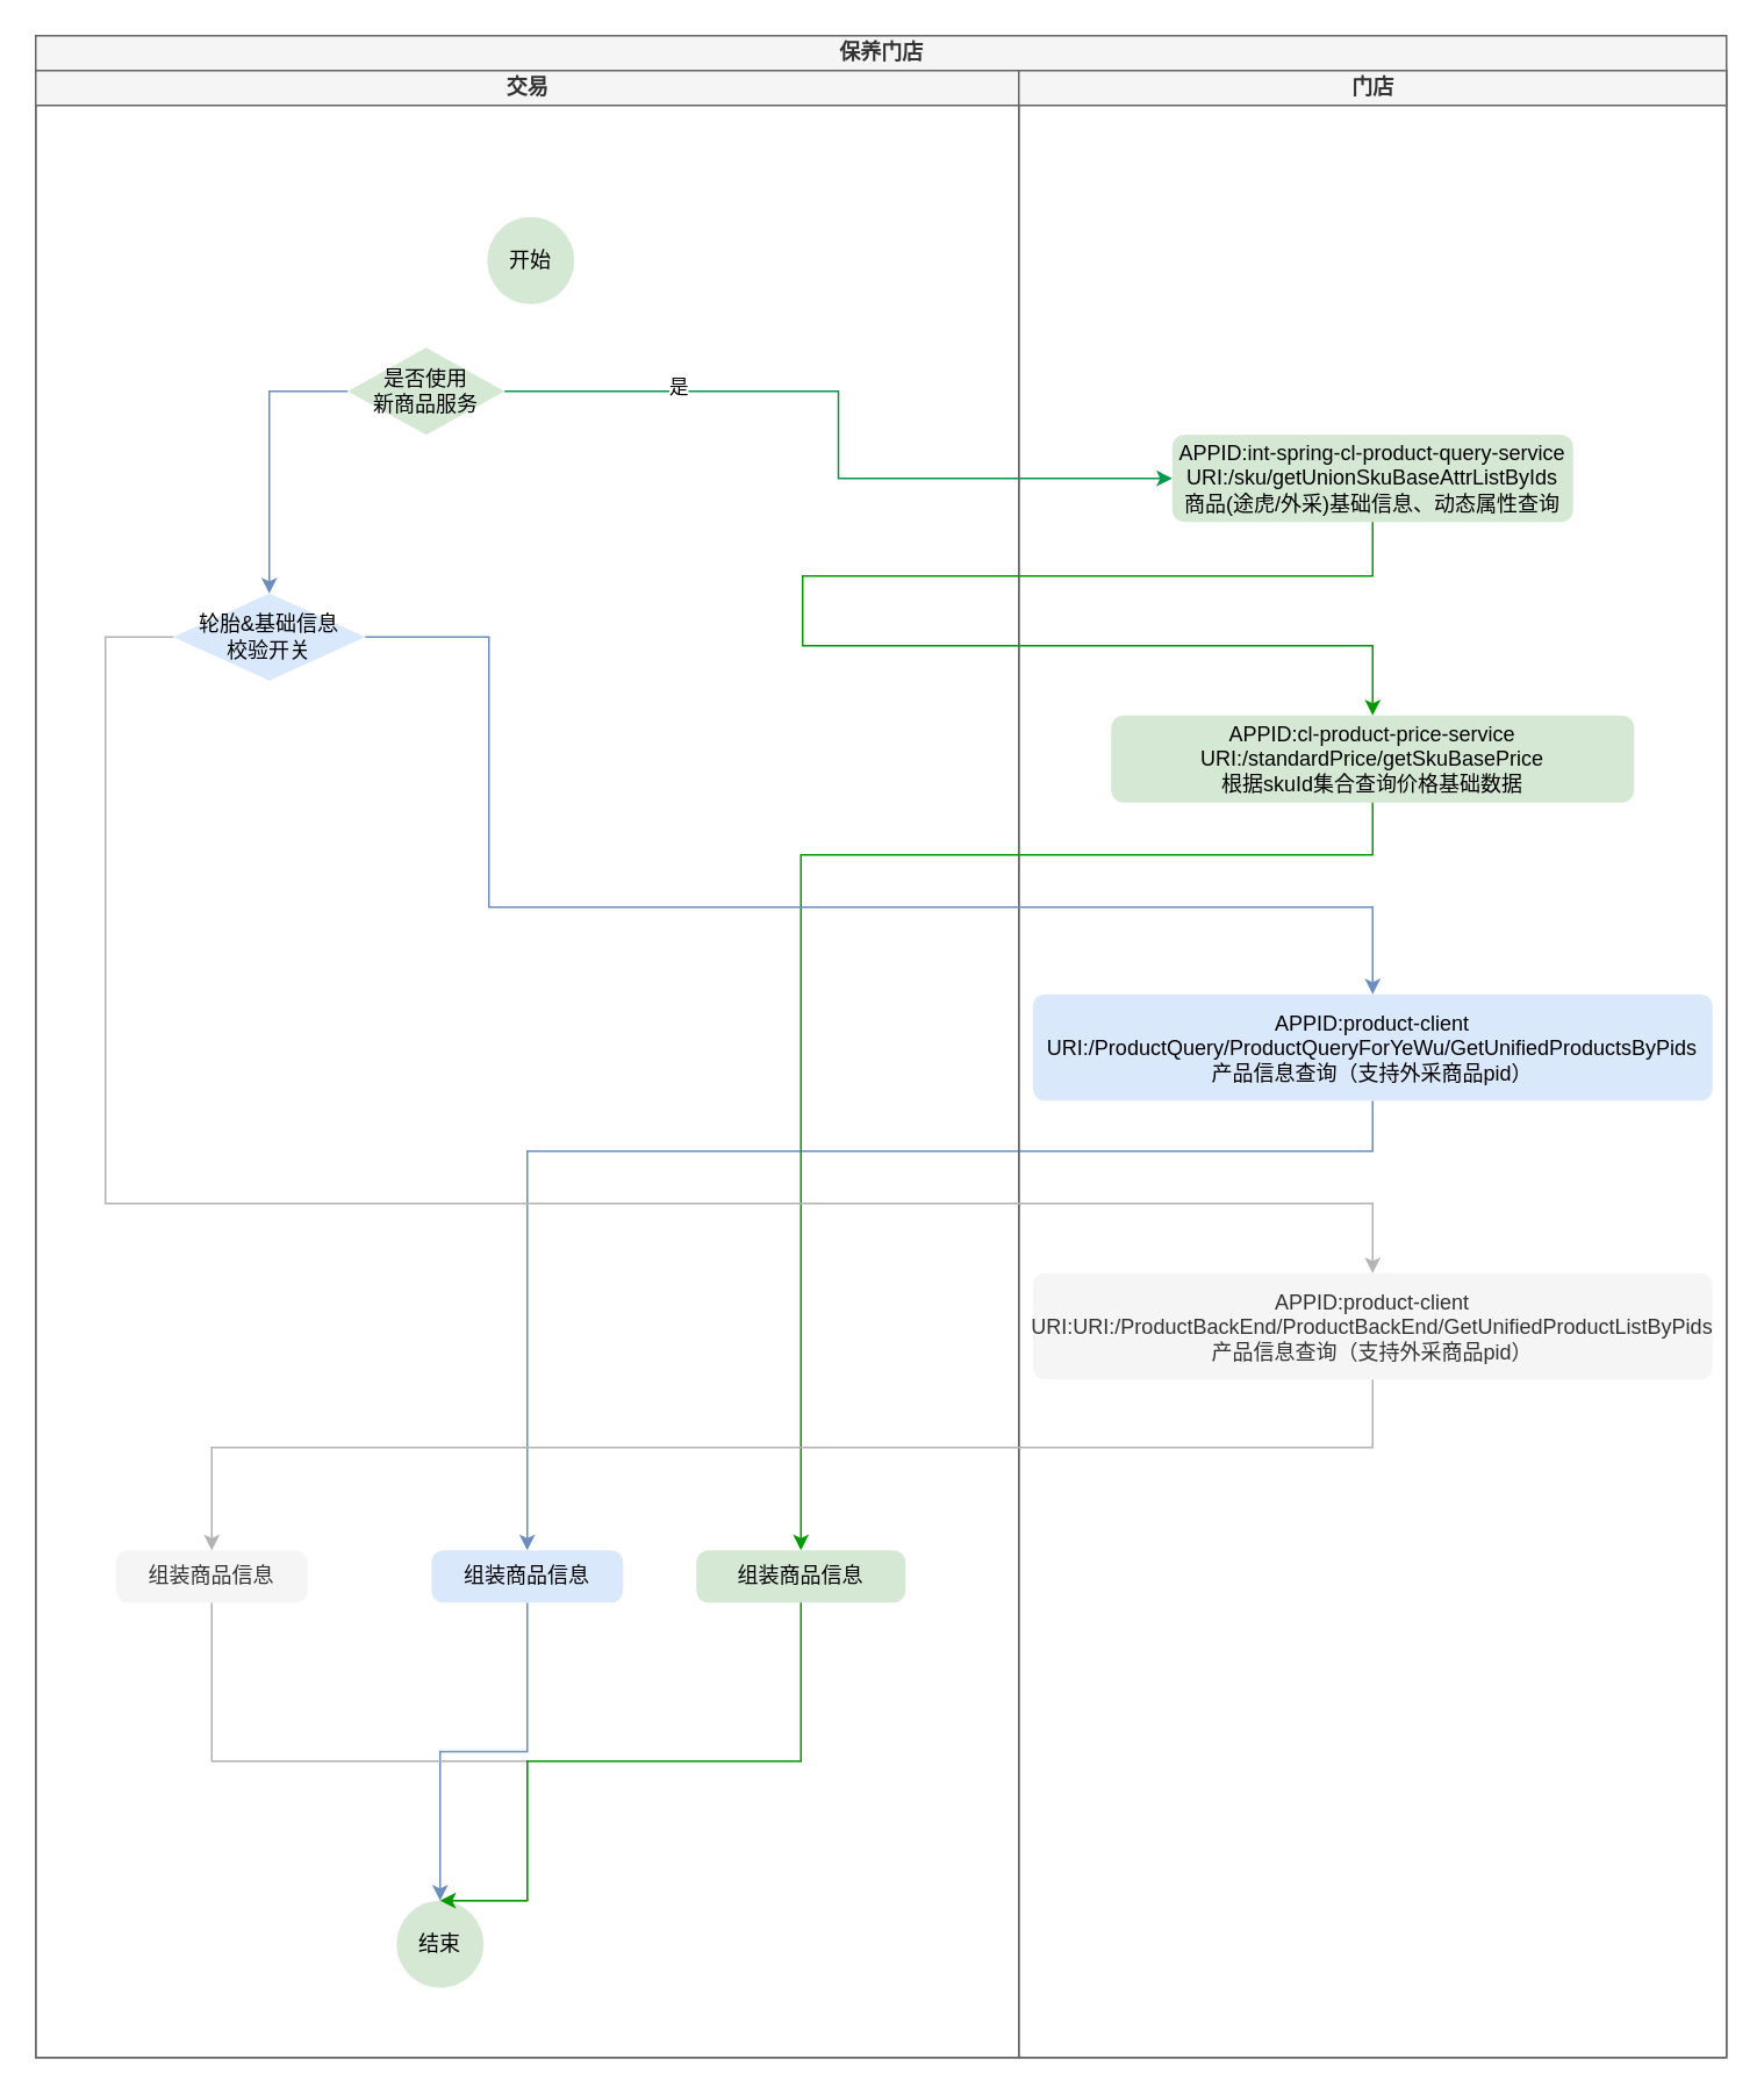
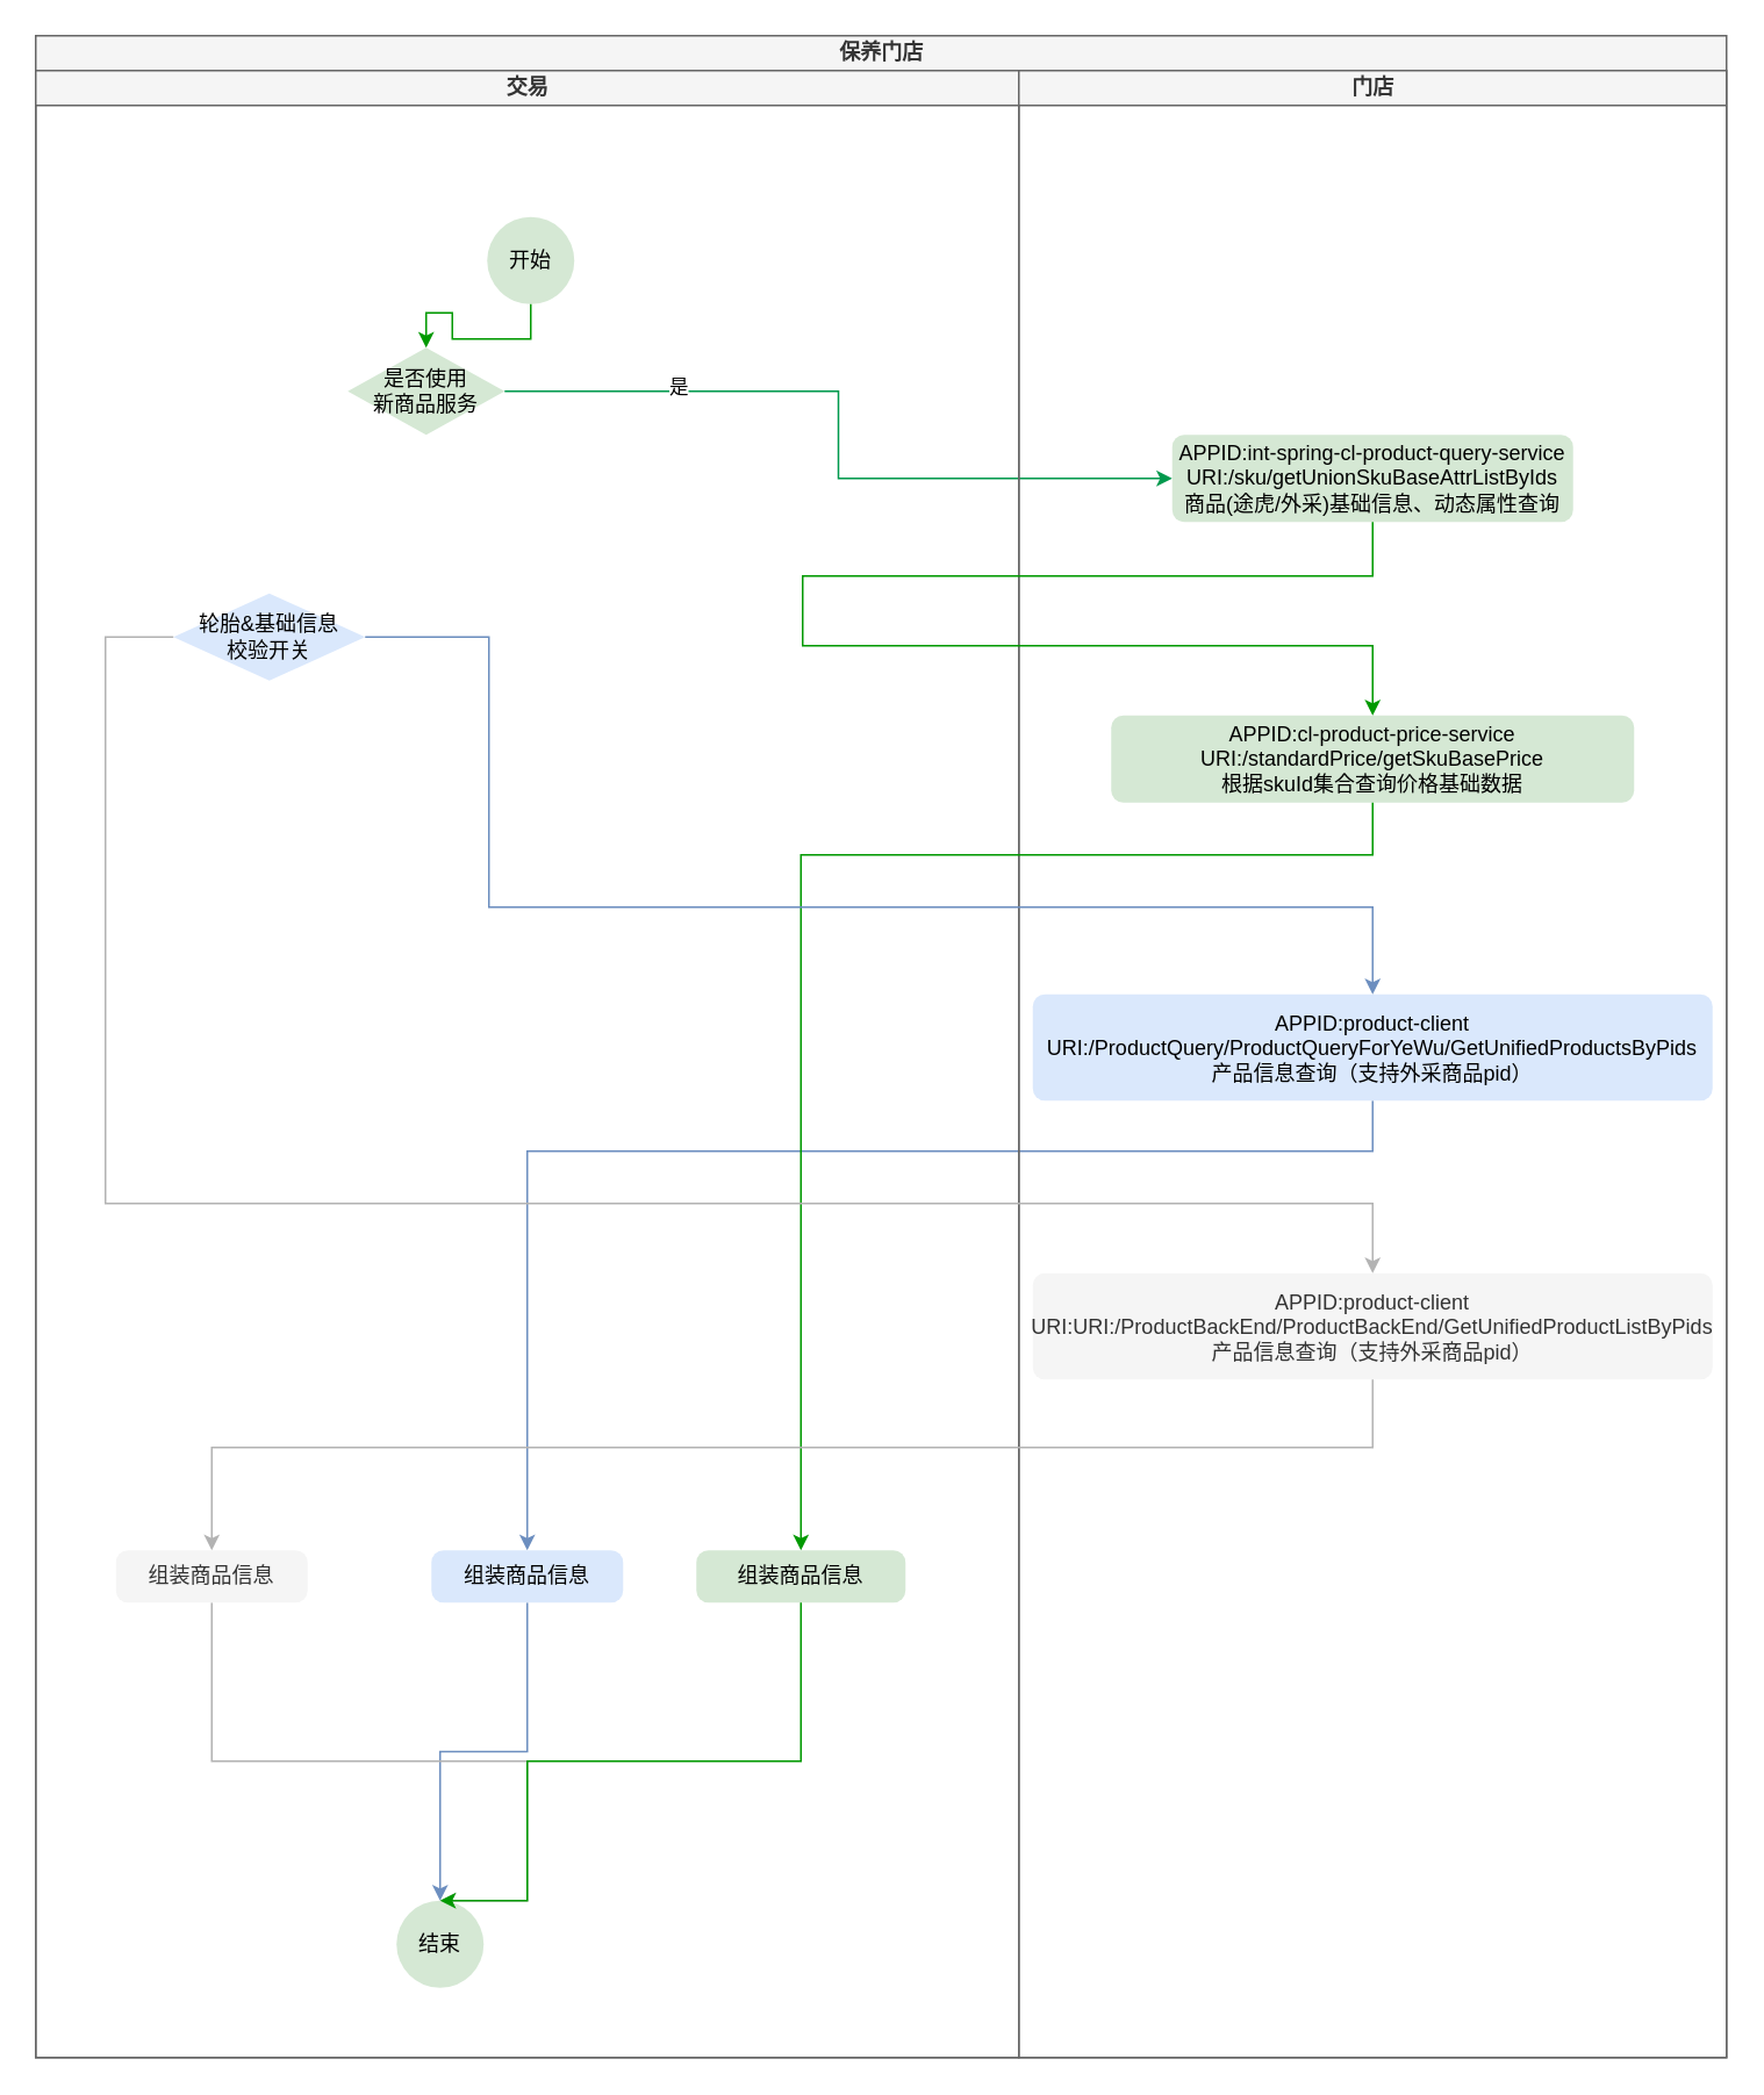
+ <mxCell id="13" style="edgeStyle=orthogonalEdgeStyle;rounded=0;orthogonalLoop=1;jettySize=auto;html=1;entryX=0.5;entryY=0;entryDx=0;entryDy=0;entryPerimeter=0;strokeColor=#009900;exitX=0.5;exitY=1;exitDx=0;exitDy=0;exitPerimeter=0;" edge="1" parent="6" source="7" target="9"><mxGeometry relative="1" as="geometry"><mxPoint x="274" y="250" as="sourcePoint" /></mxGeometry></mxCell>
- <mxCell id="8" style="edgeStyle=orthogonalEdgeStyle;rounded=0;orthogonalLoop=1;jettySize=auto;html=1;exitX=0;exitY=0.5;exitDx=0;exitDy=0;exitPerimeter=0;strokeColor=#6C8EBF;" edge="1" parent="6" source="9" target="14"><mxGeometry relative="1" as="geometry" /></mxCell>
